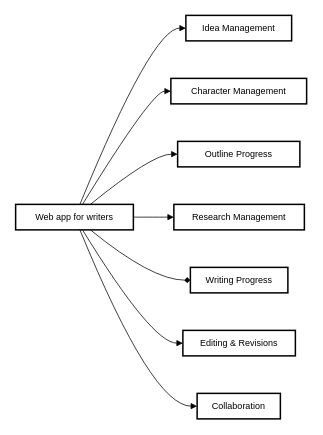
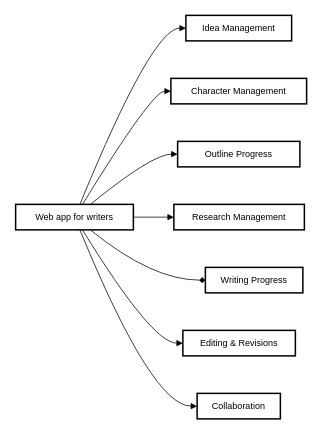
- <mxCell id="7" value="Writing Progress" style="whiteSpace=wrap;strokeWidth=2;" parent="1" vertex="1"><mxGeometry x="253" y="356" width="130" height="34" as="geometry" /></mxCell>
+ <mxCell id="7" value="Writing Progress" style="whiteSpace=wrap;strokeWidth=2;" parent="1" vertex="1"><mxGeometry x="273" y="356" width="130" height="34" as="geometry" /></mxCell>
